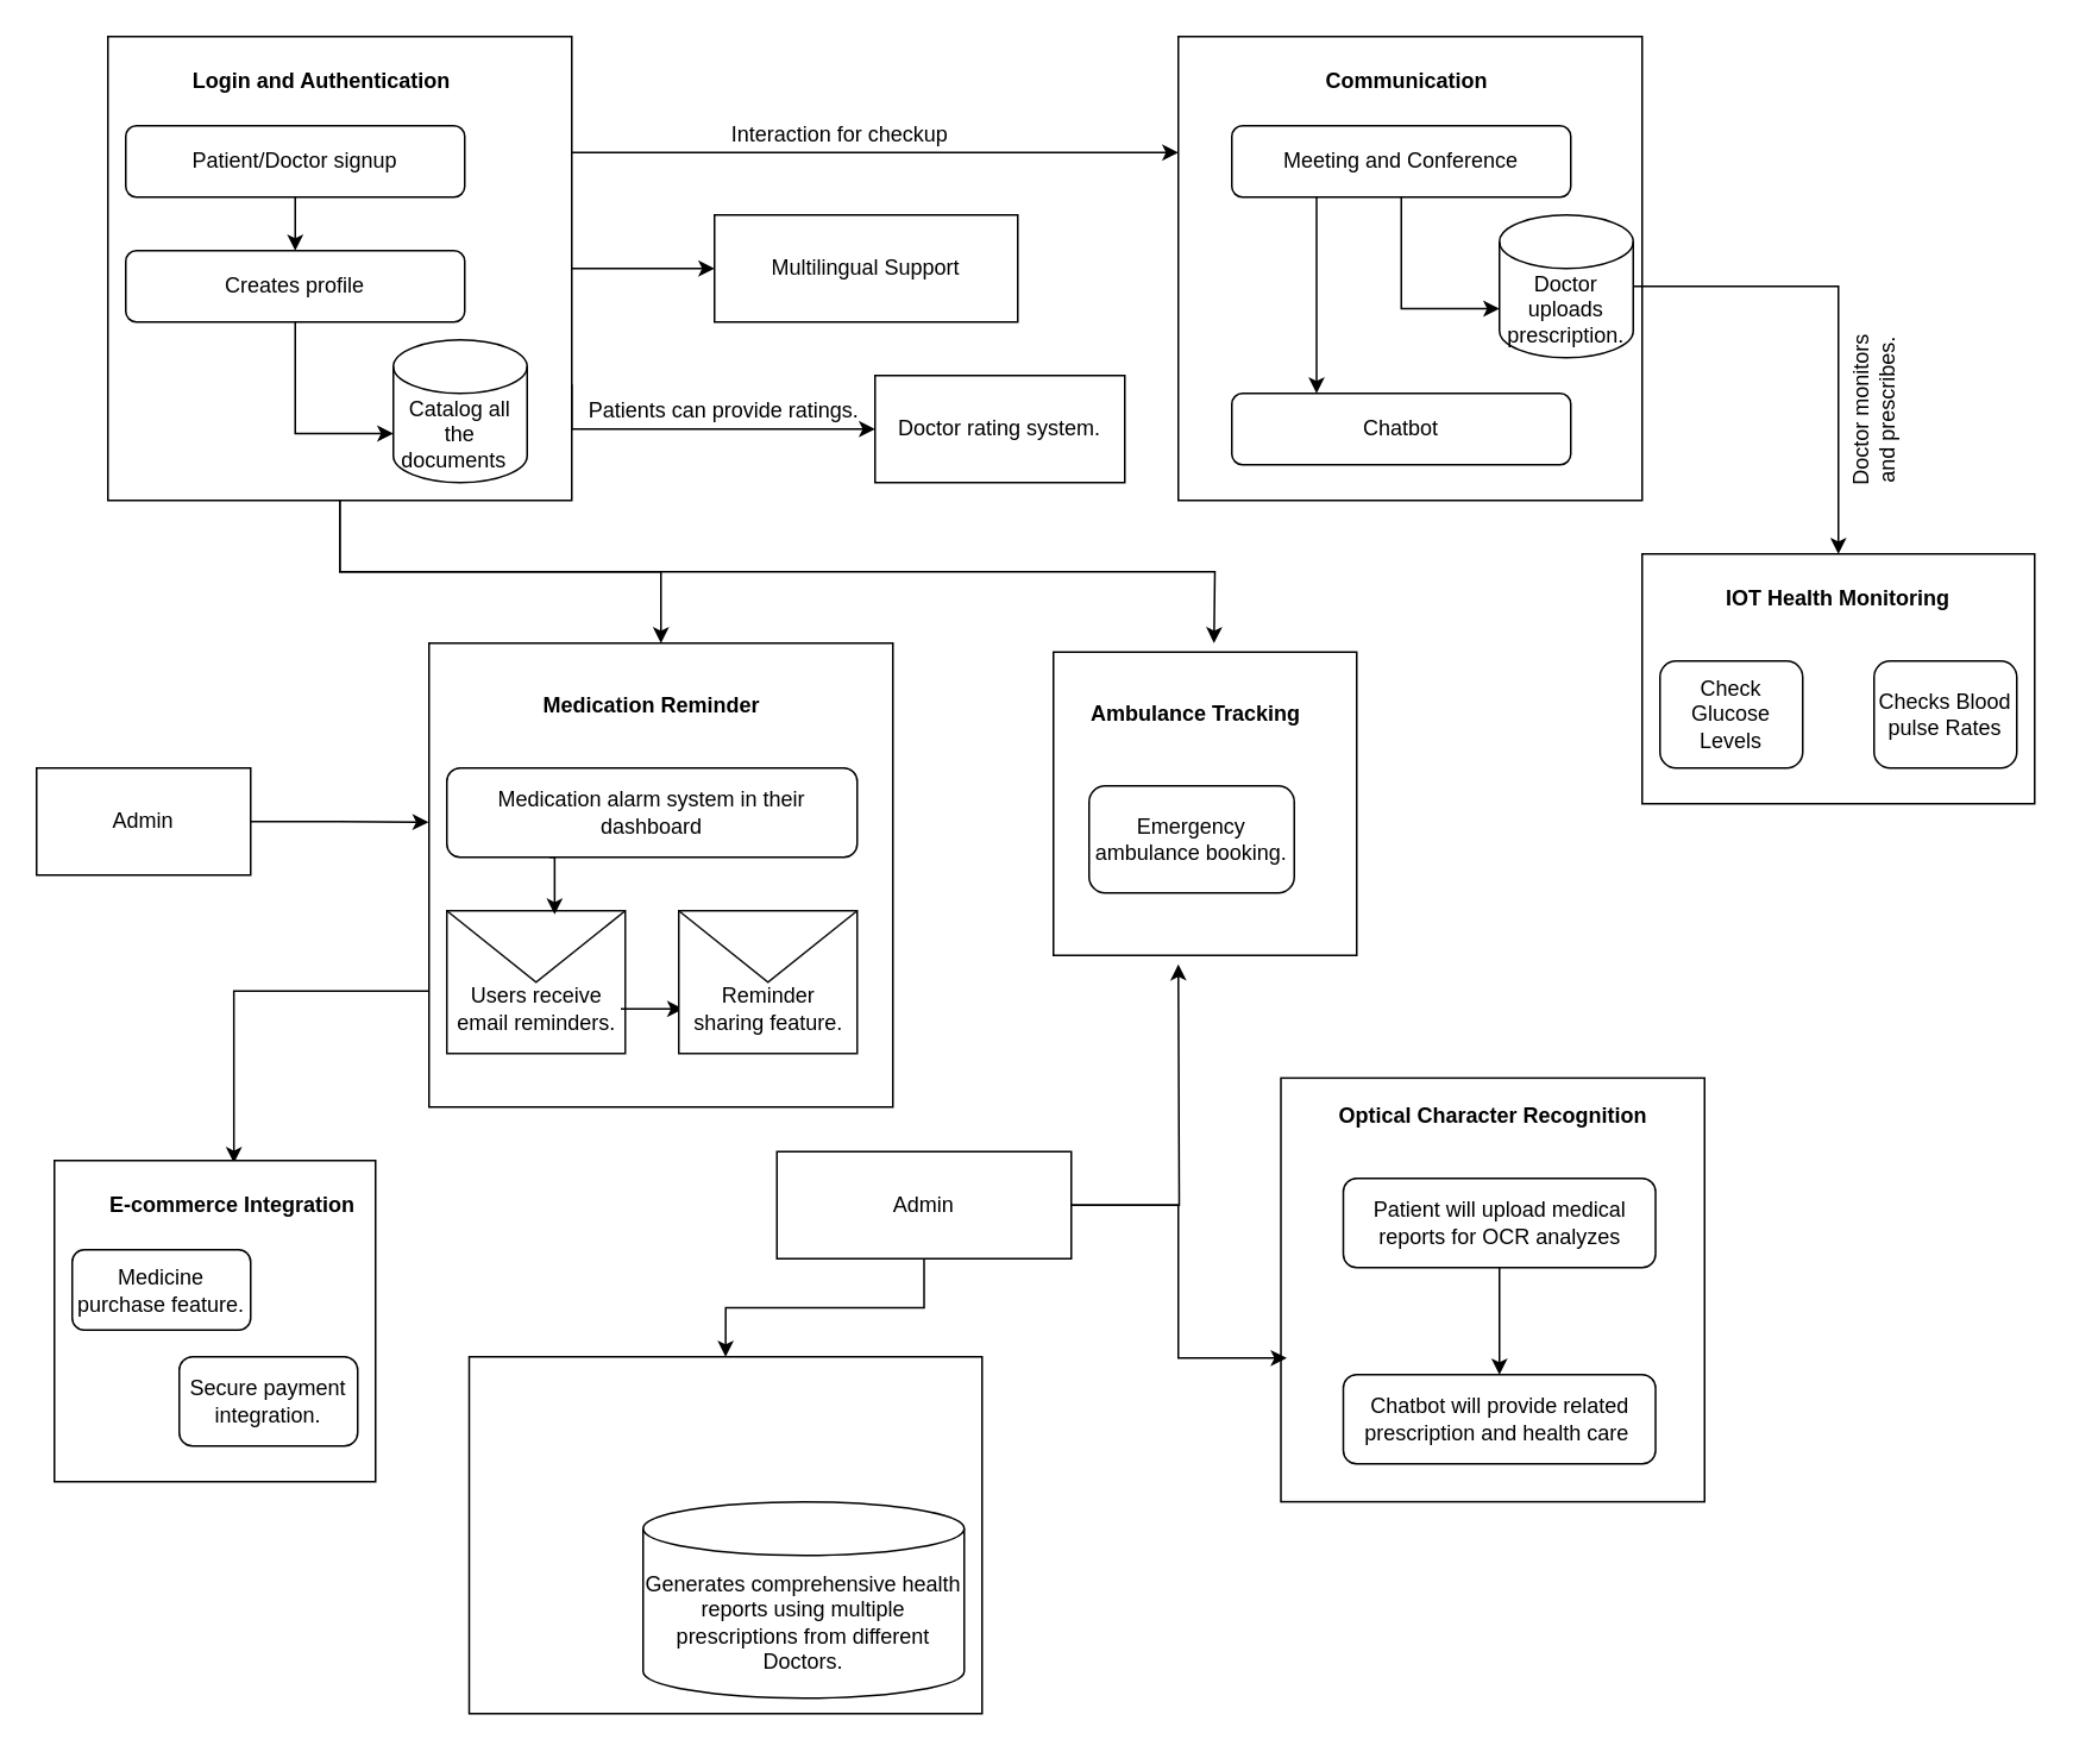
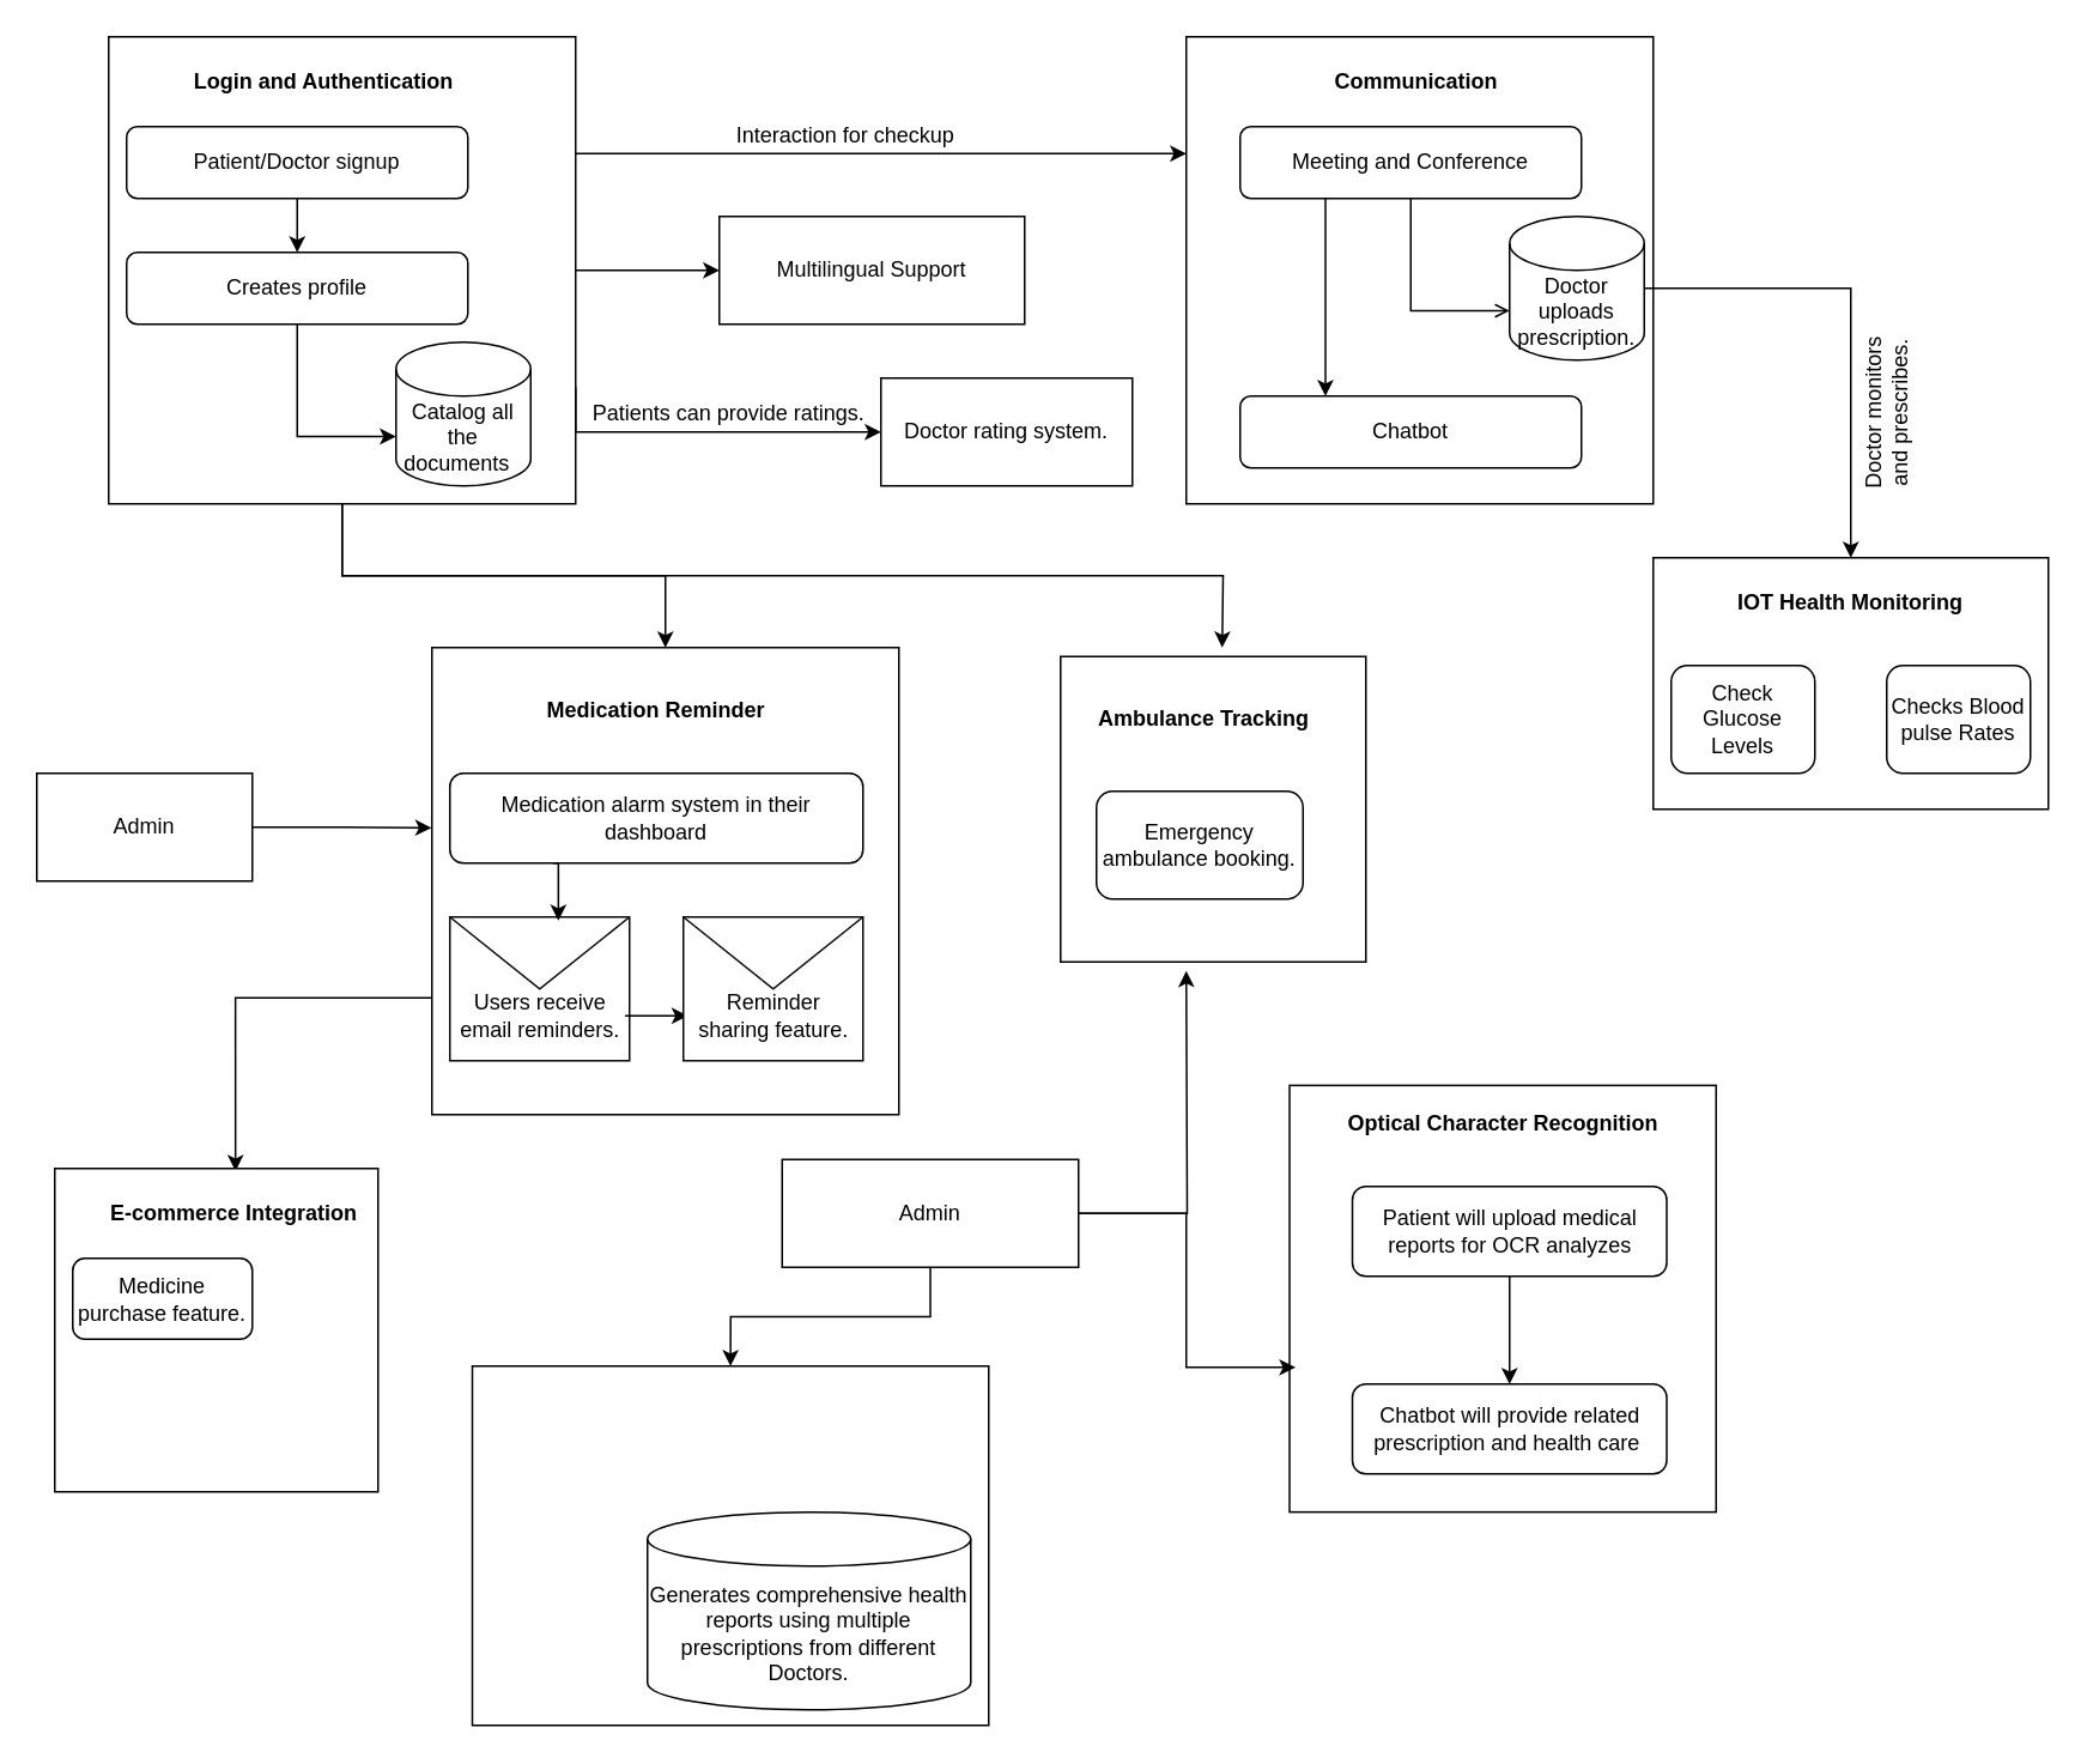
- <mxCell id="24" style="edgeStyle=orthogonalEdgeStyle;rounded=0;orthogonalLoop=1;jettySize=auto;html=1;entryX=0;entryY=0;entryDx=0;entryDy=52.5;entryPerimeter=0;" edge="1" parent="1" source="19" target="23"><mxGeometry relative="1" as="geometry" /></mxCell>
+ <mxCell id="24" style="edgeStyle=orthogonalEdgeStyle;rounded=0;orthogonalLoop=1;jettySize=auto;html=1;entryX=0;entryY=0;entryDx=0;entryDy=52.5;entryPerimeter=0;endArrow=open;" edge="1" parent="1" source="19" target="23"><mxGeometry relative="1" as="geometry" /></mxCell>
- <mxCell id="43" value="Secure payment integration." style="rounded=1;whiteSpace=wrap;html=1;" vertex="1" parent="1"><mxGeometry x="100" y="760" width="100" height="50" as="geometry" /></mxCell>
